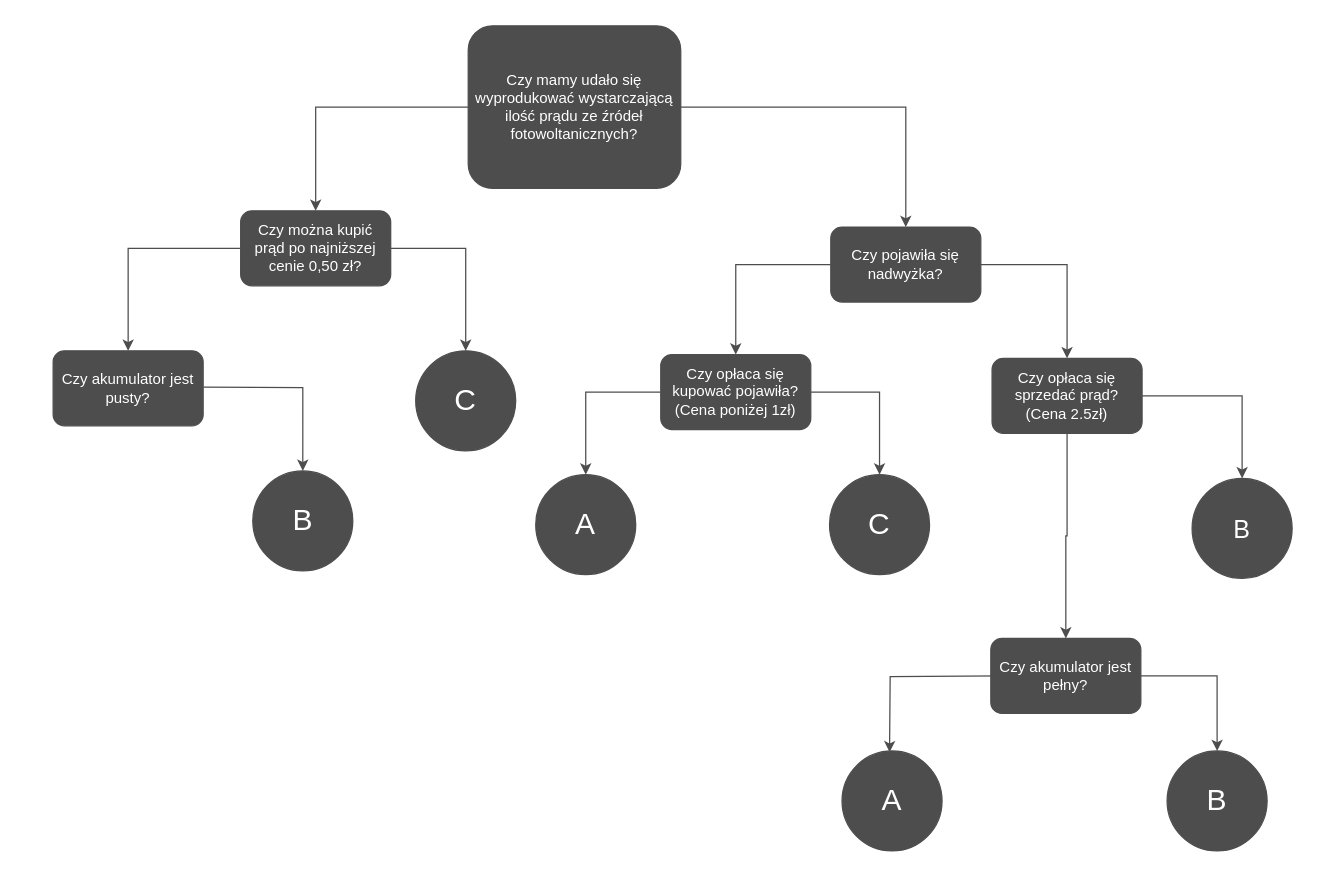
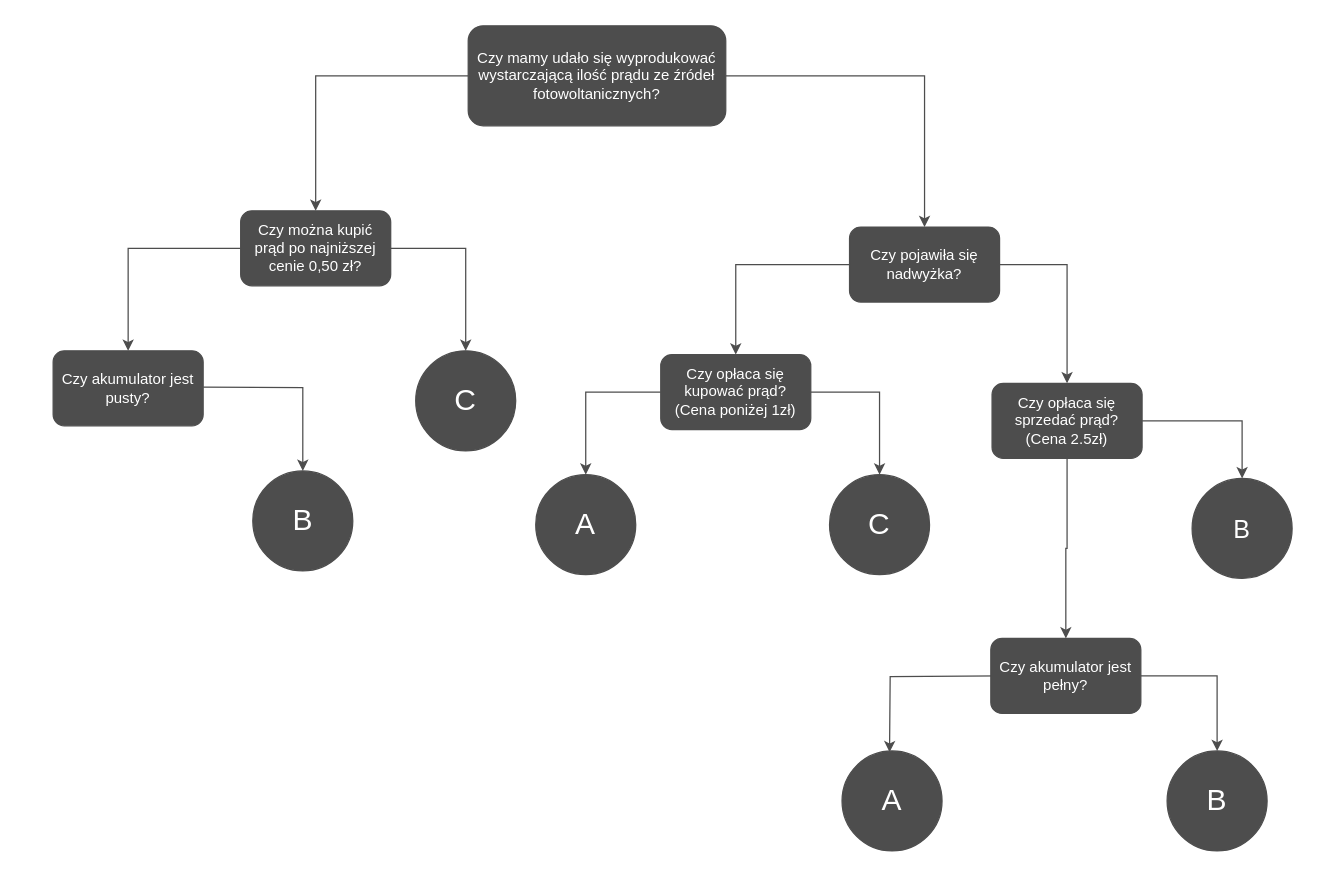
- <mxCell id="4" value="Czy mamy udało się wyprodukować wystarczającą ilość prądu ze źródeł fotowoltanicznych?" style="rounded=1;whiteSpace=wrap;html=1;labelBackgroundColor=none;strokeColor=#4D4D4D;fillColor=#4D4D4D;fontColor=#FFFFFF;" parent="1" vertex="1"><mxGeometry x="352" y="20" width="170" height="130" as="geometry" /></mxCell>
+ <mxCell id="4" value="Czy mamy udało się wyprodukować wystarczającą ilość prądu ze źródeł fotowoltanicznych?" style="rounded=1;whiteSpace=wrap;html=1;labelBackgroundColor=none;strokeColor=#4D4D4D;fillColor=#4D4D4D;fontColor=#FFFFFF;" parent="1" vertex="1"><mxGeometry x="352" y="20" width="206" height="80" as="geometry" /></mxCell>
- <mxCell id="8" value="Czy pojawiła się nadwyżka?" style="rounded=1;whiteSpace=wrap;html=1;labelBackgroundColor=none;strokeColor=#4D4D4D;fillColor=#4D4D4D;fontColor=#FFFFFF;" parent="1" vertex="1"><mxGeometry x="642" y="181" width="120" height="60" as="geometry" /></mxCell>
+ <mxCell id="8" value="Czy pojawiła się nadwyżka?" style="rounded=1;whiteSpace=wrap;html=1;labelBackgroundColor=none;strokeColor=#4D4D4D;fillColor=#4D4D4D;fontColor=#FFFFFF;" parent="1" vertex="1"><mxGeometry x="657" y="181" width="120" height="60" as="geometry" /></mxCell>
- <mxCell id="25" value="Czy opłaca się kupować pojawiła?&lt;br&gt;(Cena poniżej 1zł)" style="rounded=1;whiteSpace=wrap;html=1;labelBackgroundColor=none;strokeColor=#4D4D4D;fillColor=#4D4D4D;fontColor=#FFFFFF;" parent="1" vertex="1"><mxGeometry x="506" y="283" width="120" height="60" as="geometry" /></mxCell>
+ <mxCell id="25" value="Czy opłaca się kupować prąd?&lt;br&gt;(Cena poniżej 1zł)" style="rounded=1;whiteSpace=wrap;html=1;labelBackgroundColor=none;strokeColor=#4D4D4D;fillColor=#4D4D4D;fontColor=#FFFFFF;" parent="1" vertex="1"><mxGeometry x="506" y="283" width="120" height="60" as="geometry" /></mxCell>
- <mxCell id="11" value="Czy opłaca się sprzedać prąd?&lt;br&gt;(Cena 2.5zł)" style="rounded=1;whiteSpace=wrap;html=1;labelBackgroundColor=none;strokeColor=#4D4D4D;fillColor=#4D4D4D;fontColor=#FFFFFF;" parent="1" vertex="1"><mxGeometry x="771" y="286" width="120" height="60" as="geometry" /></mxCell>
+ <mxCell id="11" value="Czy opłaca się sprzedać prąd?&lt;br&gt;(Cena 2.5zł)" style="rounded=1;whiteSpace=wrap;html=1;labelBackgroundColor=none;strokeColor=#4D4D4D;fillColor=#4D4D4D;fontColor=#FFFFFF;" parent="1" vertex="1"><mxGeometry x="771" y="306" width="120" height="60" as="geometry" /></mxCell>
